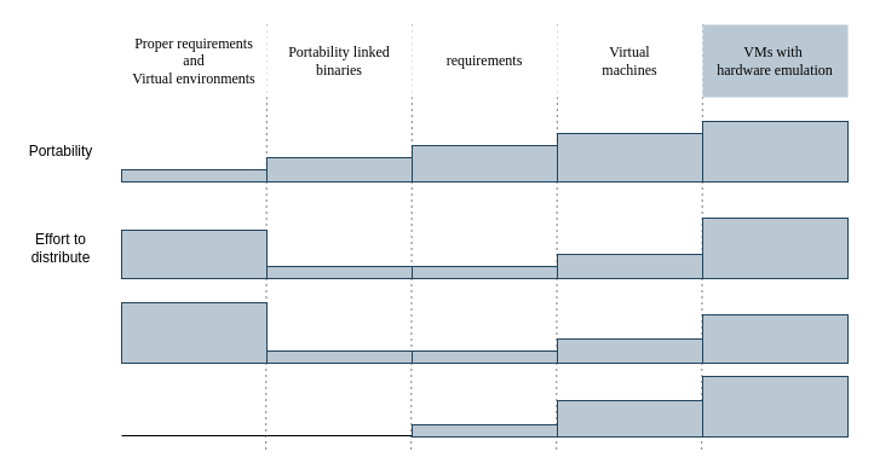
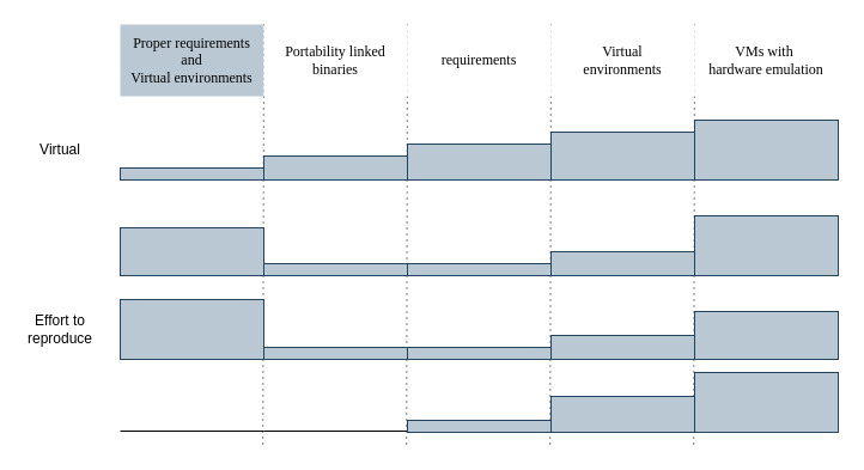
- <mxCell id="6" value="&lt;font&gt;Proper requirements&lt;br&gt;and&lt;br&gt;Virtual environments&lt;/font&gt;" style="rounded=0;whiteSpace=wrap;html=1;fontFamily=newcomputermodern;strokeColor=none;" parent="1" vertex="1"><mxGeometry x="100" y="20" width="120" height="60" as="geometry" /></mxCell>
+ <mxCell id="6" value="&lt;font&gt;Proper requirements&lt;br&gt;and&lt;br&gt;Virtual environments&lt;/font&gt;" style="rounded=0;whiteSpace=wrap;html=1;fontFamily=newcomputermodern;strokeColor=none;fillColor=#bac8d3;" parent="1" vertex="1"><mxGeometry x="100" y="20" width="120" height="60" as="geometry" /></mxCell>
- <mxCell id="9" value="Virtual&lt;br&gt;machines" style="rounded=0;whiteSpace=wrap;html=1;fontFamily=newcomputermodern;strokeColor=none;" parent="1" vertex="1"><mxGeometry x="460" y="20" width="120" height="60" as="geometry" /></mxCell>
+ <mxCell id="9" value="Virtual&lt;br&gt;environments" style="rounded=0;whiteSpace=wrap;html=1;fontFamily=newcomputermodern;strokeColor=none;" parent="1" vertex="1"><mxGeometry x="460" y="20" width="120" height="60" as="geometry" /></mxCell>
- <mxCell id="10" value="VMs with&amp;nbsp;&lt;br&gt;hardware emulation" style="rounded=0;whiteSpace=wrap;html=1;fontFamily=newcomputermodern;strokeColor=none;fillColor=#bac8d3;" parent="1" vertex="1"><mxGeometry x="580" y="20" width="120" height="60" as="geometry" /></mxCell>
+ <mxCell id="10" value="VMs with&amp;nbsp;&lt;br&gt;hardware emulation" style="rounded=0;whiteSpace=wrap;html=1;fontFamily=newcomputermodern;strokeColor=none;" parent="1" vertex="1"><mxGeometry x="580" y="20" width="120" height="60" as="geometry" /></mxCell>
- <mxCell id="16" value="Portability" style="text;html=1;strokeColor=none;fillColor=none;align=center;verticalAlign=middle;whiteSpace=wrap;rounded=0;" parent="1" vertex="1"><mxGeometry x="20" y="110" width="60" height="30" as="geometry" /></mxCell>
+ <mxCell id="16" value="Virtual" style="text;html=1;strokeColor=none;fillColor=none;align=center;verticalAlign=middle;whiteSpace=wrap;rounded=0;" parent="1" vertex="1"><mxGeometry x="20" y="110" width="60" height="30" as="geometry" /></mxCell>
- <mxCell id="17" value="Effort to distribute" style="text;html=1;strokeColor=none;fillColor=none;align=center;verticalAlign=middle;whiteSpace=wrap;rounded=0;" parent="1" vertex="1"><mxGeometry x="20" y="190" width="60" height="30" as="geometry" /></mxCell>
+ <mxCell id="28" value="Effort to reproduce" style="text;html=1;strokeColor=none;fillColor=none;align=center;verticalAlign=middle;whiteSpace=wrap;rounded=0;" parent="1" vertex="1"><mxGeometry x="20" y="260" width="60" height="30" as="geometry" /></mxCell>
